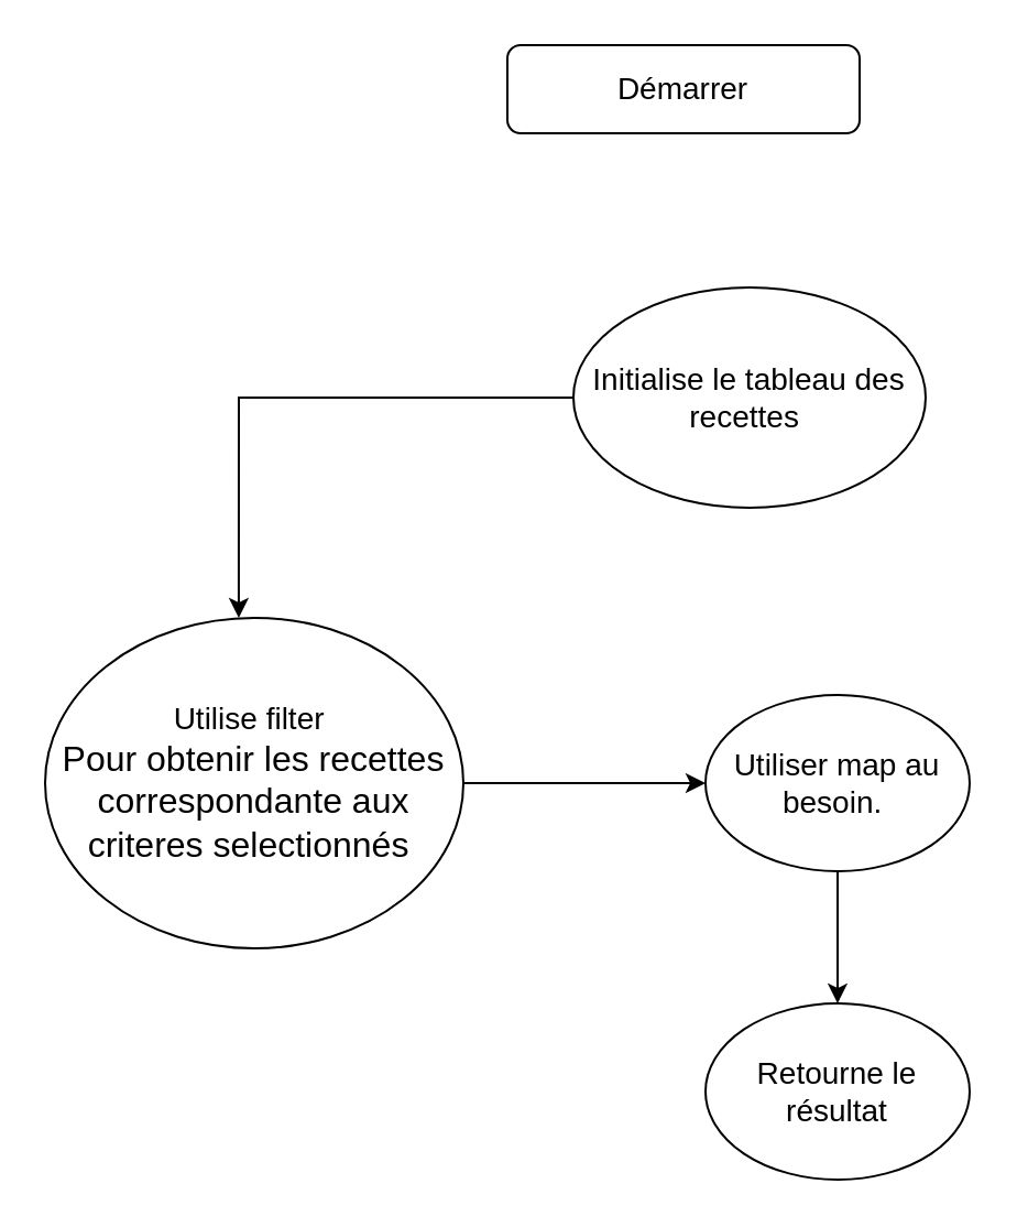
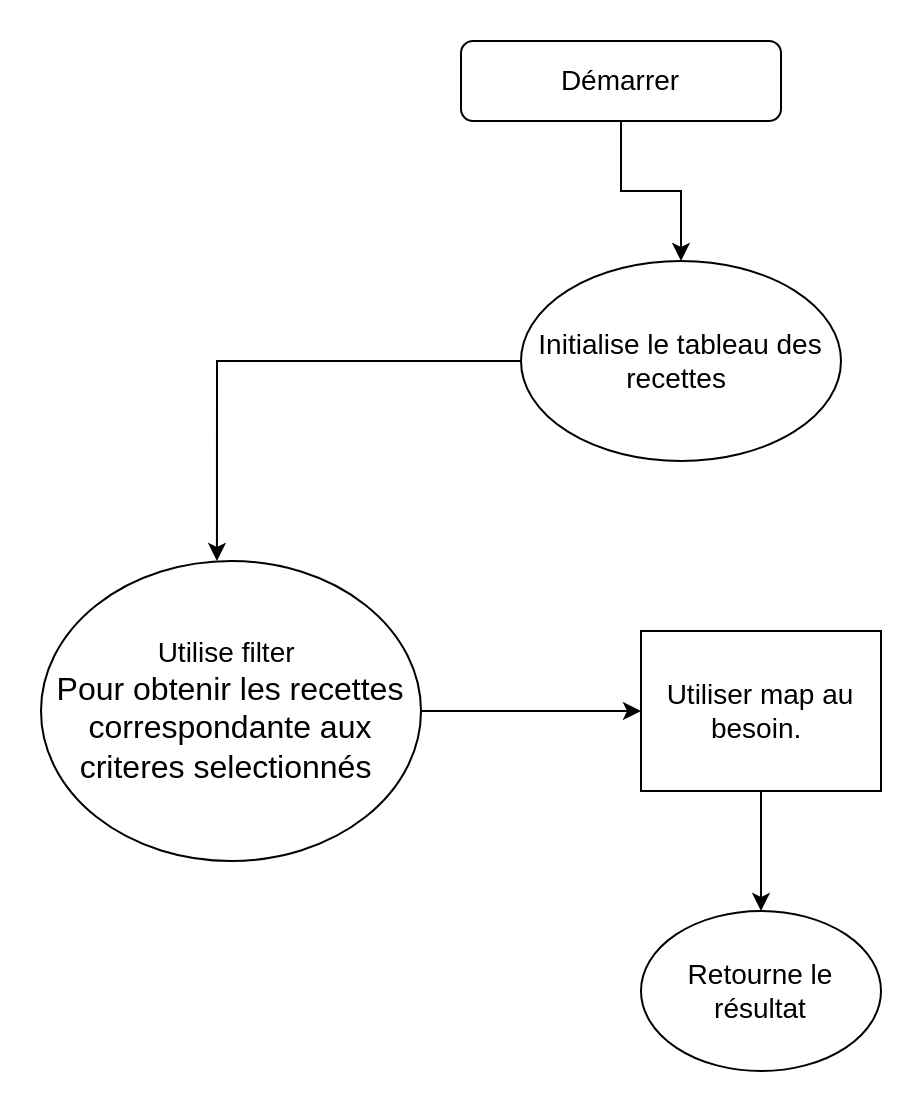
+ <mxCell id="2" style="edgeStyle=orthogonalEdgeStyle;rounded=0;orthogonalLoop=1;jettySize=auto;html=1;entryX=0.5;entryY=0;entryDx=0;entryDy=0;" edge="1" parent="1" source="3" target="5"><mxGeometry relative="1" as="geometry" /></mxCell>
- <mxCell id="9" value="&lt;font style=&quot;font-size: 14px;&quot;&gt;Utiliser map au besoin.&amp;nbsp;&lt;/font&gt;" style="ellipse;whiteSpace=wrap;html=1;" vertex="1" parent="1"><mxGeometry x="320" y="315" width="120" height="80" as="geometry" /></mxCell>
+ <mxCell id="9" value="&lt;font style=&quot;font-size: 14px;&quot;&gt;Utiliser map au besoin.&amp;nbsp;&lt;/font&gt;" style="whiteSpace=wrap;html=1;rounded=0;" vertex="1" parent="1"><mxGeometry x="320" y="315" width="120" height="80" as="geometry" /></mxCell>
